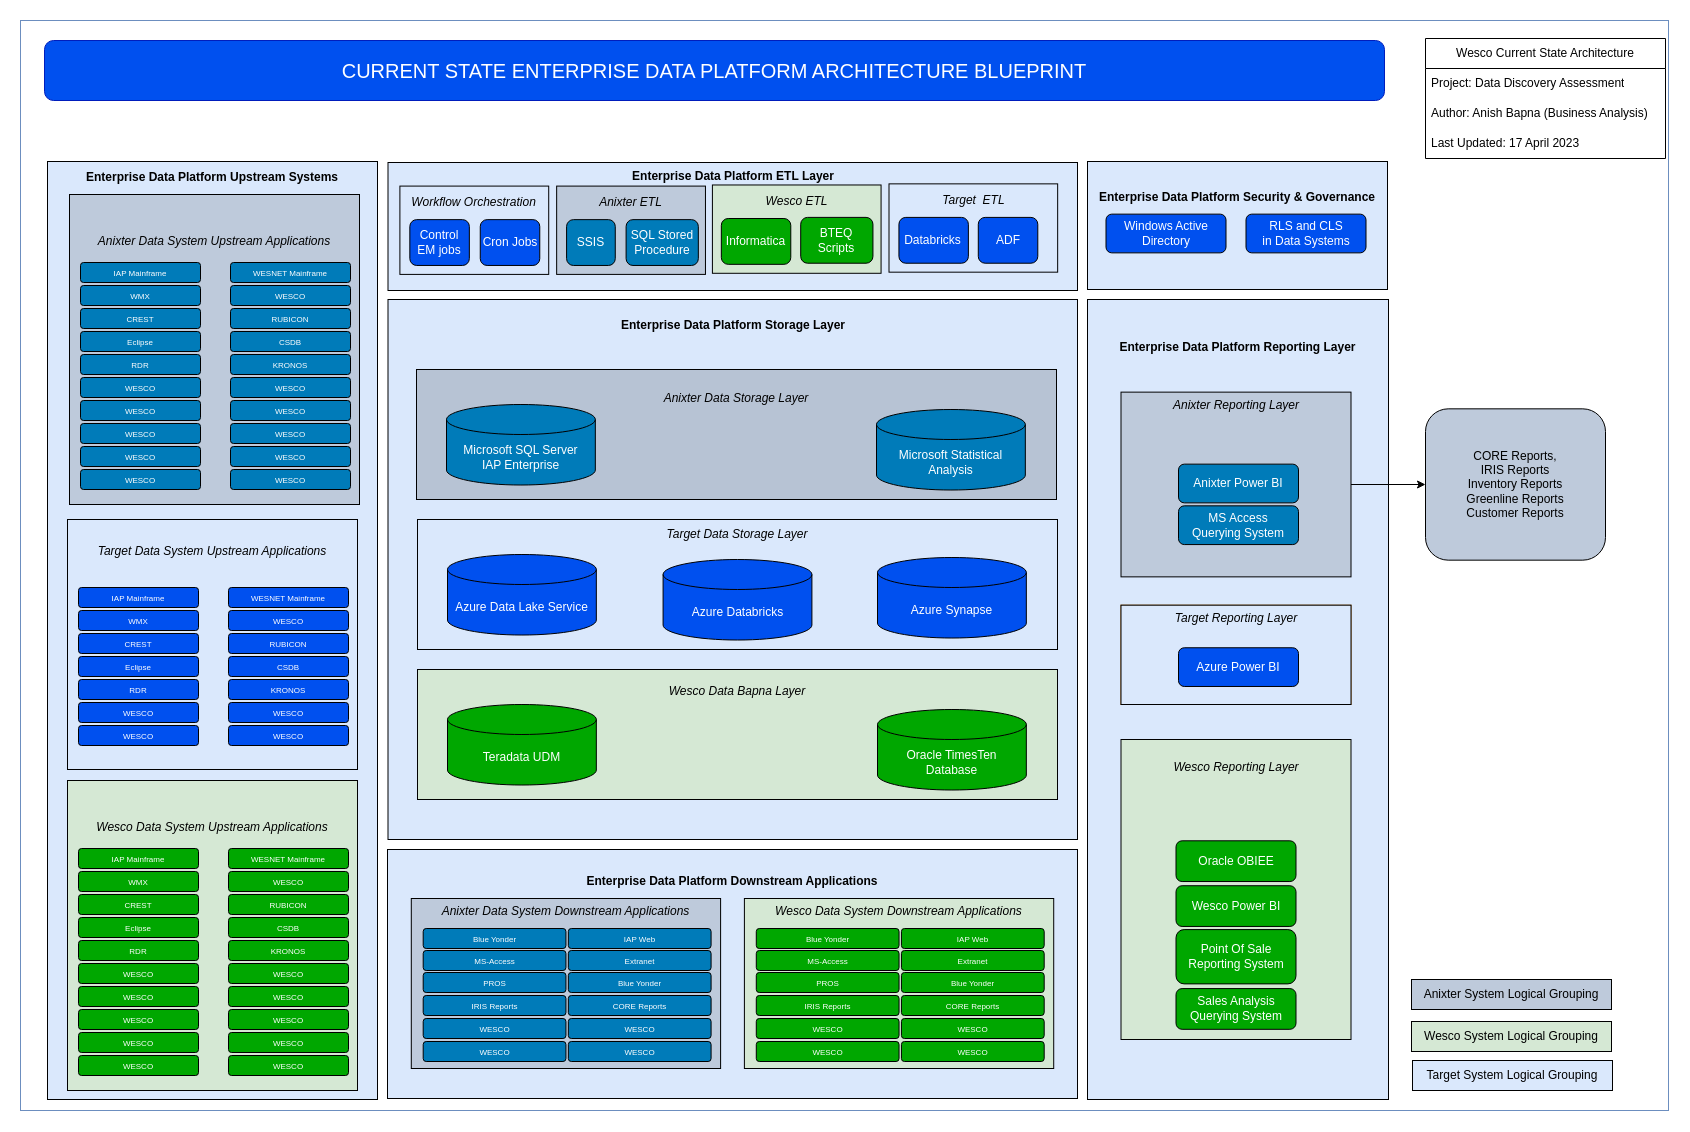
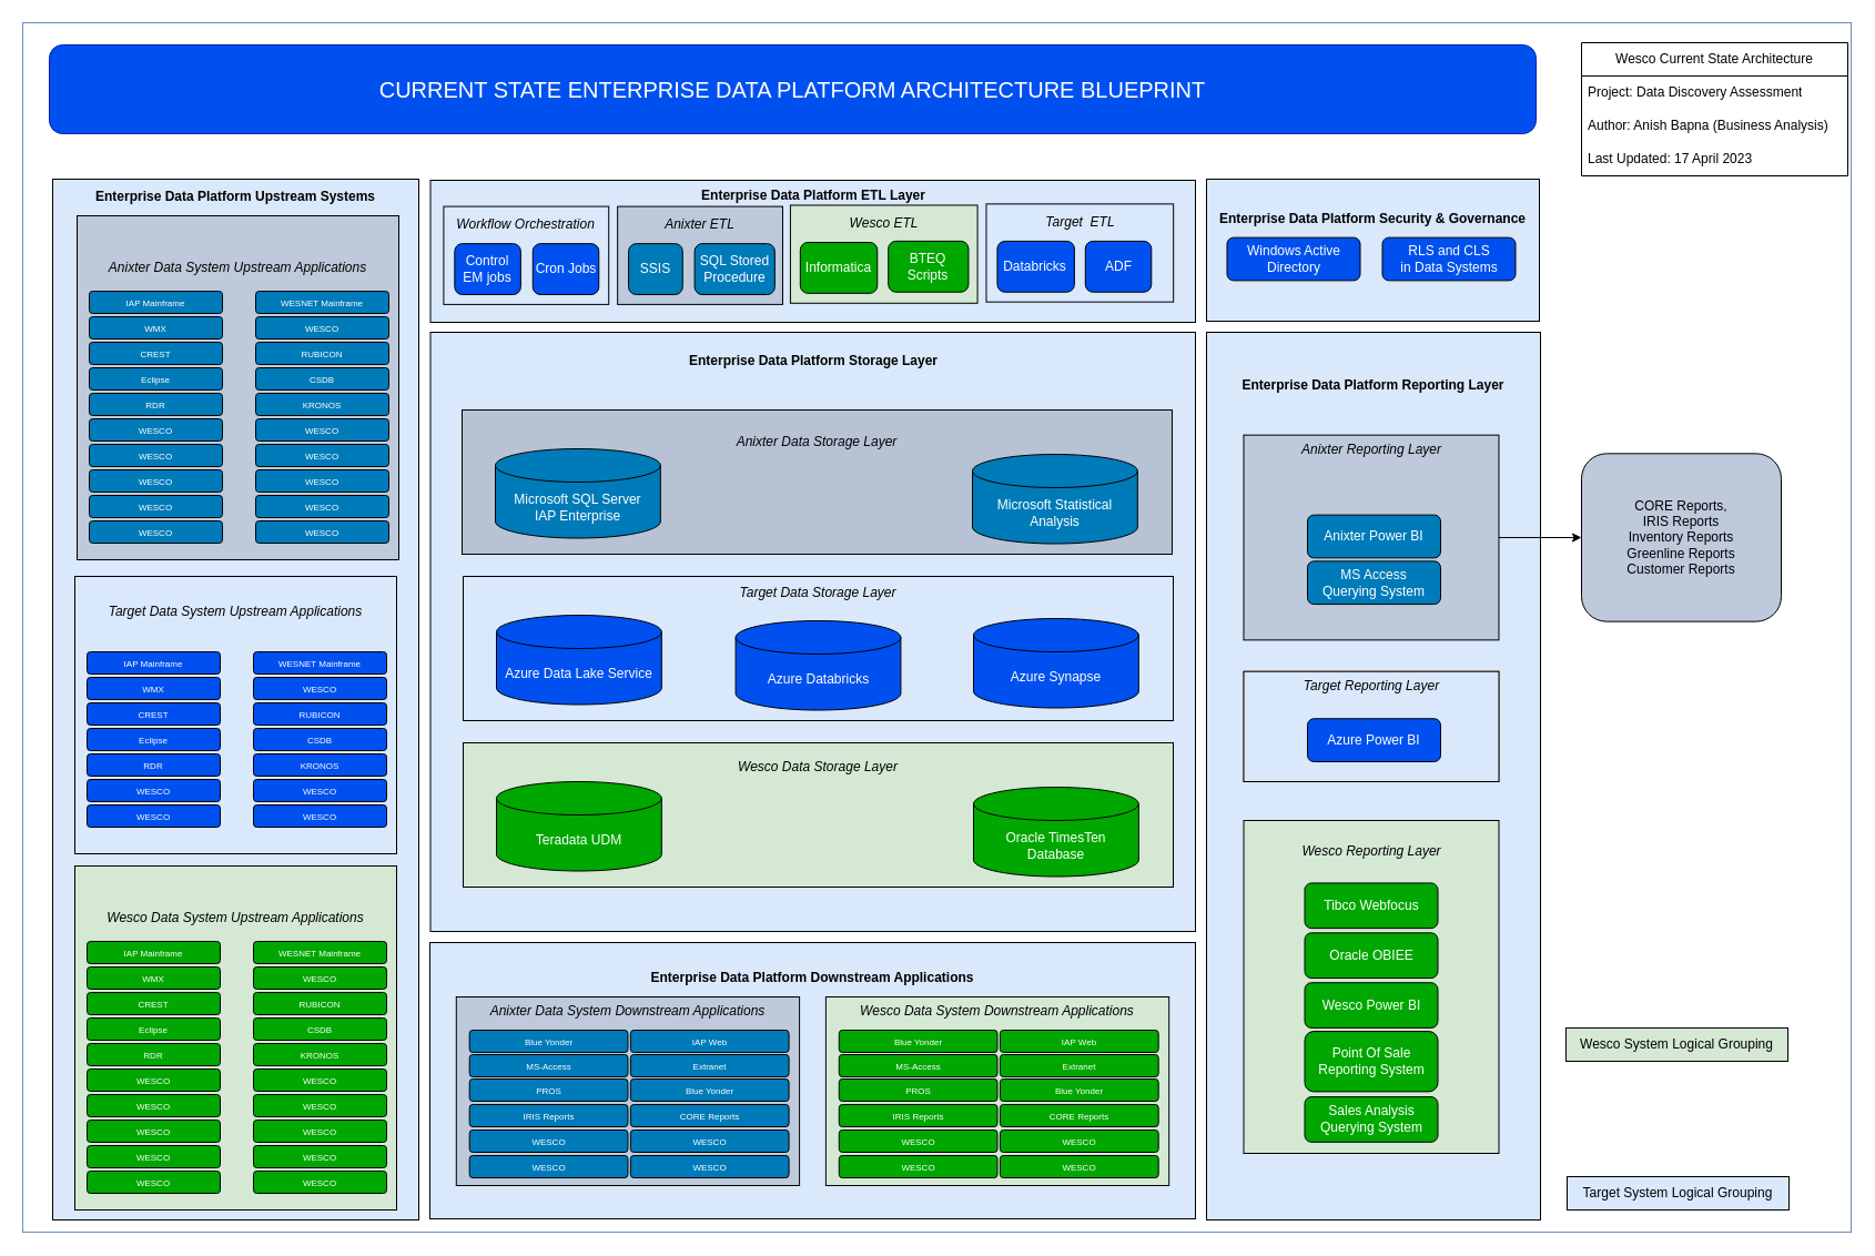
- <mxCell id="152" value="&lt;font style=&quot;font-size: 20px;&quot;&gt;CURRENT STATE ENTERPRISE DATA PLATFORM ARCHITECTURE BLUEPRINT&lt;/font&gt;" style="rounded=1;whiteSpace=wrap;html=1;fillColor=#0050ef;fontColor=#ffffff;strokeColor=#001DBC;" vertex="1" parent="1"><mxGeometry x="44" y="40" width="1340" height="60" as="geometry" /></mxCell>
+ <mxCell id="152" value="&lt;font style=&quot;font-size: 20px;&quot;&gt;CURRENT STATE ENTERPRISE DATA PLATFORM ARCHITECTURE BLUEPRINT&lt;/font&gt;" style="rounded=1;whiteSpace=wrap;html=1;fillColor=#0050ef;fontColor=#ffffff;strokeColor=#001DBC;" vertex="1" parent="1"><mxGeometry x="44" y="40" width="1340" height="80" as="geometry" /></mxCell>
- <mxCell id="77" value="&lt;i&gt;Wesco Data Bapna Layer&lt;br&gt;&lt;br&gt;&lt;br&gt;&lt;br&gt;&lt;br&gt;&lt;br&gt;&lt;br&gt;&lt;/i&gt;" style="rounded=0;whiteSpace=wrap;html=1;fillColor=#D5E8D4;" parent="76" vertex="1"><mxGeometry width="640" height="130" as="geometry" /></mxCell>
+ <mxCell id="77" value="&lt;i&gt;Wesco Data Storage Layer&lt;br&gt;&lt;br&gt;&lt;br&gt;&lt;br&gt;&lt;br&gt;&lt;br&gt;&lt;br&gt;&lt;/i&gt;" style="rounded=0;whiteSpace=wrap;html=1;fillColor=#D5E8D4;" parent="76" vertex="1"><mxGeometry width="640" height="130" as="geometry" /></mxCell>
+ <mxCell id="66" value="&lt;font color=&quot;#ffffff&quot;&gt;Tibco Webfocus&lt;/font&gt;" style="rounded=1;whiteSpace=wrap;html=1;container=0;fillColor=#00A700;" vertex="1" parent="62"><mxGeometry x="55" y="56.397" width="120" height="40.731" as="geometry" /></mxCell>
- <mxCell id="89" value="Anixter System Logical Grouping" style="rounded=0;whiteSpace=wrap;html=1;fillColor=#BECADB;" vertex="1" parent="7"><mxGeometry x="1364" y="818" width="200" height="30" as="geometry" /></mxCell>
- <mxCell id="91" value="Wesco System Logical Grouping" style="rounded=0;whiteSpace=wrap;html=1;fillColor=#D5E8D4;" vertex="1" parent="7"><mxGeometry x="1364" y="860" width="200" height="30" as="geometry" /></mxCell>
+ <mxCell id="91" value="Wesco System Logical Grouping" style="rounded=0;whiteSpace=wrap;html=1;fillColor=#D5E8D4;" vertex="1" parent="7"><mxGeometry x="1364" y="765" width="200" height="30" as="geometry" /></mxCell>
